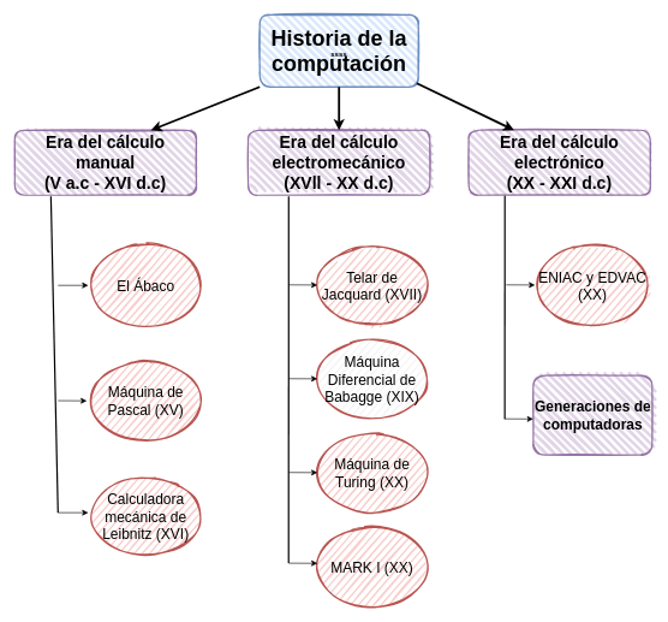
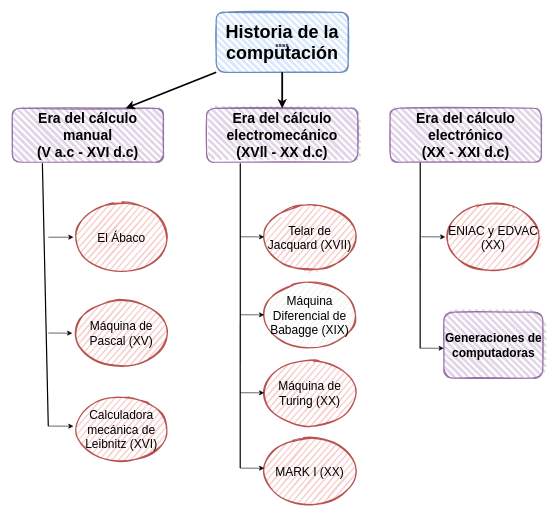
- <mxCell id="22" value="" style="endArrow=classic;html=1;fontSize=20;entryX=0.25;entryY=0;entryDx=0;entryDy=0;exitX=1;exitY=1;exitDx=0;exitDy=0;strokeWidth=3;" edge="1" parent="1" source="3" target="18"><mxGeometry width="50" height="50" relative="1" as="geometry"><mxPoint x="628" y="140" as="sourcePoint" /><mxPoint x="550" y="200" as="targetPoint" /></mxGeometry></mxCell>
